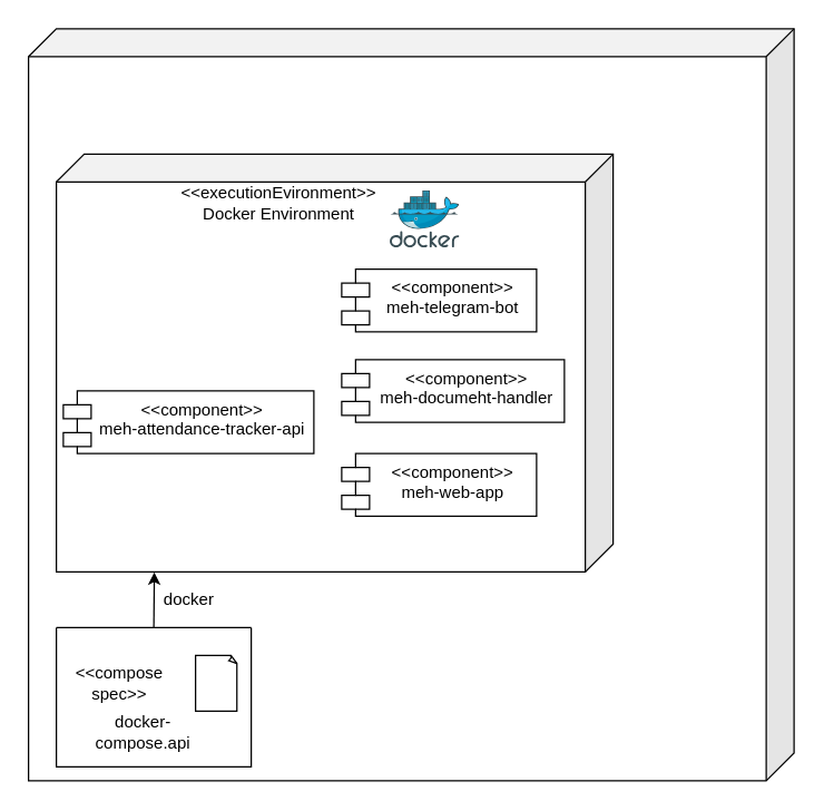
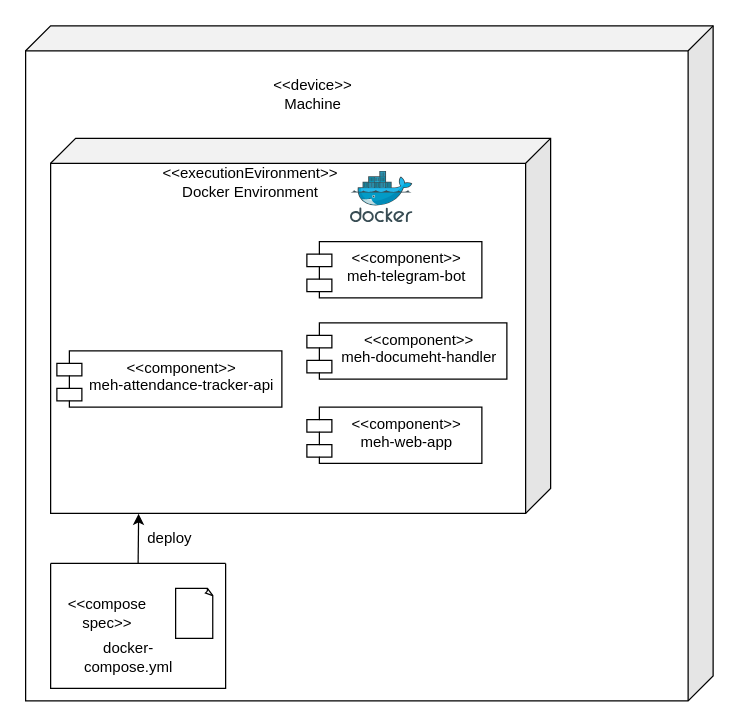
+ <mxCell id="3" value="&amp;lt;&amp;lt;device&amp;gt;&amp;gt;&lt;br&gt;Machine" style="text;html=1;strokeColor=none;fillColor=none;align=center;verticalAlign=middle;whiteSpace=wrap;rounded=0;" vertex="1" parent="1"><mxGeometry x="220" y="60" width="60" height="30" as="geometry" /></mxCell>
- <mxCell id="11" value="docker" style="text;html=1;align=center;verticalAlign=middle;resizable=0;points=[];autosize=1;strokeColor=none;fillColor=none;" vertex="1" parent="1"><mxGeometry x="110" y="420" width="50" height="20" as="geometry" /></mxCell>
+ <mxCell id="11" value="deploy" style="text;html=1;align=center;verticalAlign=middle;resizable=0;points=[];autosize=1;strokeColor=none;fillColor=none;" vertex="1" parent="1"><mxGeometry x="110" y="420" width="50" height="20" as="geometry" /></mxCell>
- <mxCell id="9" value="docker-compose.api" style="text;html=1;strokeColor=none;fillColor=none;align=center;verticalAlign=middle;whiteSpace=wrap;rounded=0;" vertex="1" parent="7"><mxGeometry x="10" y="60" width="105" height="30" as="geometry" /></mxCell>
+ <mxCell id="9" value="docker-compose.yml" style="text;html=1;strokeColor=none;fillColor=none;align=center;verticalAlign=middle;whiteSpace=wrap;rounded=0;" vertex="1" parent="7"><mxGeometry x="10" y="60" width="105" height="30" as="geometry" /></mxCell>
